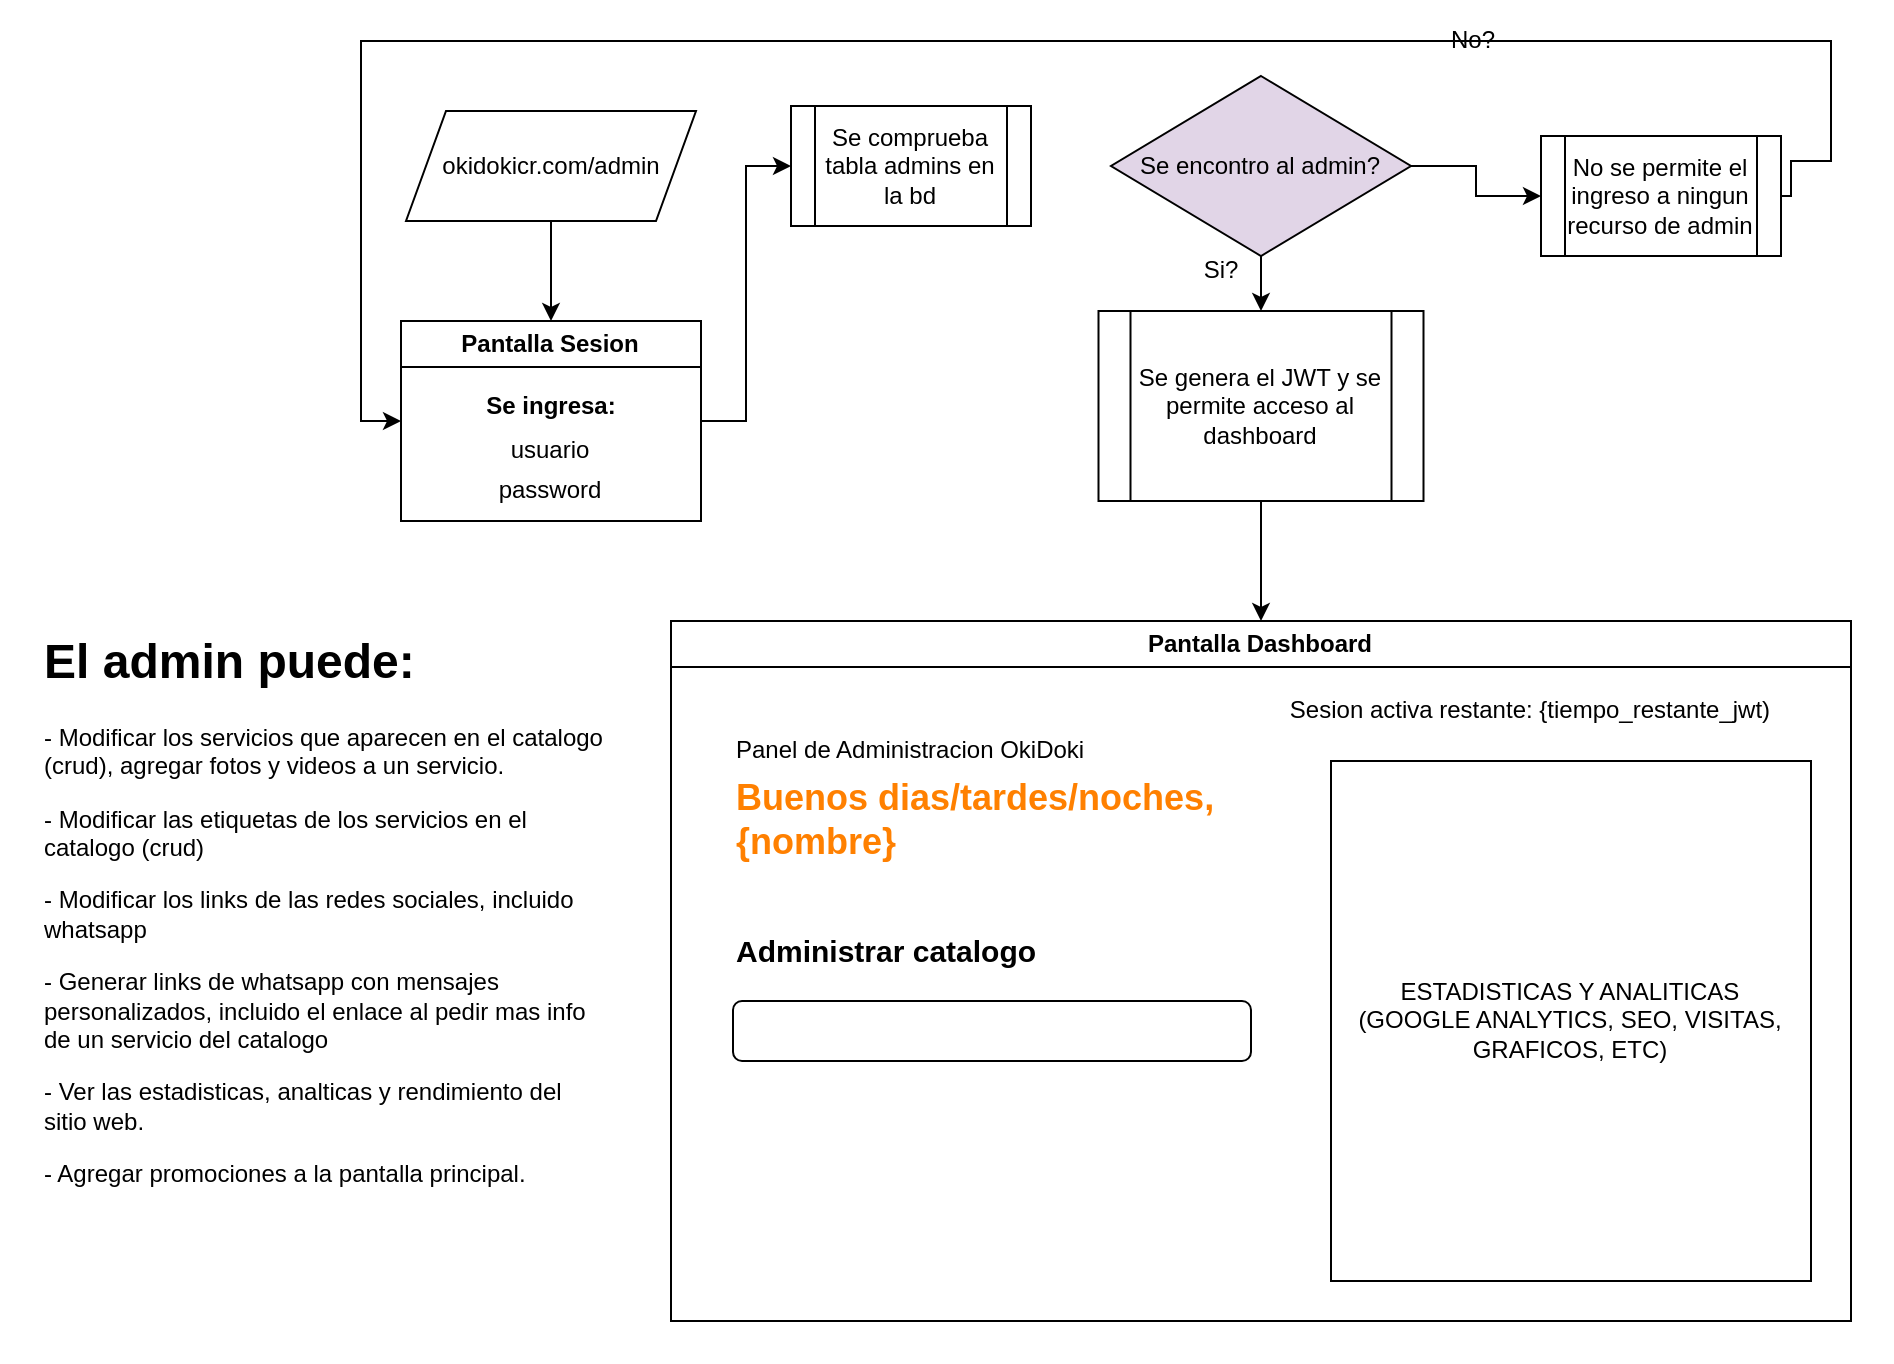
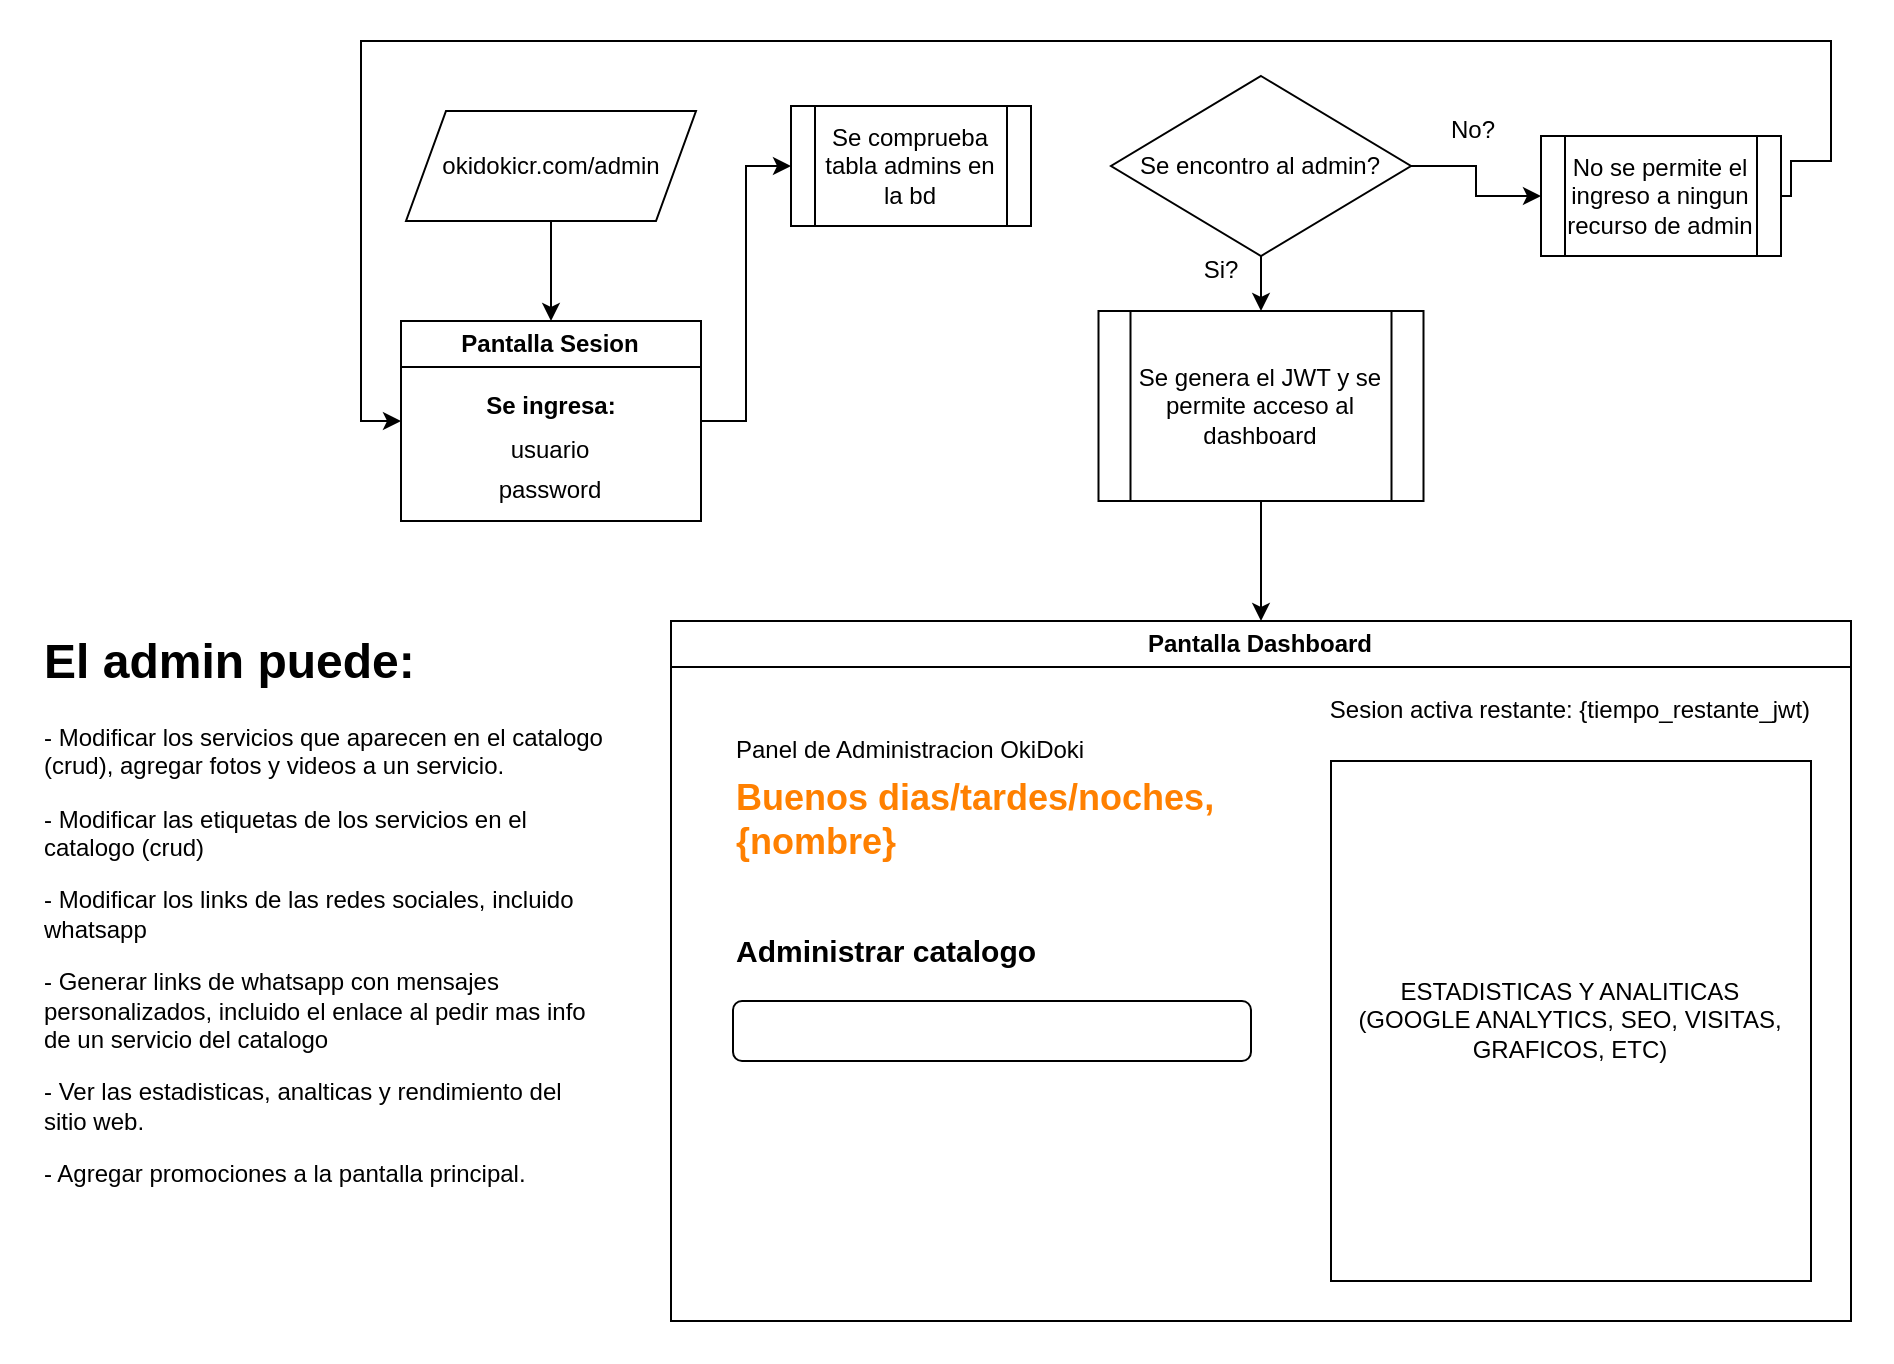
- <mxCell id="20" value="No?" style="text;html=1;align=center;verticalAlign=middle;resizable=0;points=[];autosize=1;strokeColor=none;fillColor=none;" vertex="1" parent="1"><mxGeometry x="711.25" y="5" width="50" height="30" as="geometry" /></mxCell>
+ <mxCell id="20" value="No?" style="text;html=1;align=center;verticalAlign=middle;resizable=0;points=[];autosize=1;strokeColor=none;fillColor=none;" vertex="1" parent="1"><mxGeometry x="711.25" y="50" width="50" height="30" as="geometry" /></mxCell>
- <mxCell id="11" value="Se encontro al admin?" style="rhombus;whiteSpace=wrap;html=1;fillColor=#e1d5e7;" vertex="1" parent="1"><mxGeometry x="555" y="37.5" width="150" height="90" as="geometry" /></mxCell>
+ <mxCell id="11" value="Se encontro al admin?" style="rhombus;whiteSpace=wrap;html=1;" vertex="1" parent="1"><mxGeometry x="555" y="37.5" width="150" height="90" as="geometry" /></mxCell>
- <mxCell id="16" value="Sesion activa restante: {tiempo_restante_jwt)" style="text;html=1;align=center;verticalAlign=middle;whiteSpace=wrap;rounded=0;" vertex="1" parent="12"><mxGeometry x="300" y="30" width="260" height="30" as="geometry" /></mxCell>
+ <mxCell id="16" value="Sesion activa restante: {tiempo_restante_jwt)" style="text;html=1;align=center;verticalAlign=middle;whiteSpace=wrap;rounded=0;" vertex="1" parent="12"><mxGeometry x="320" y="30" width="260" height="30" as="geometry" /></mxCell>
